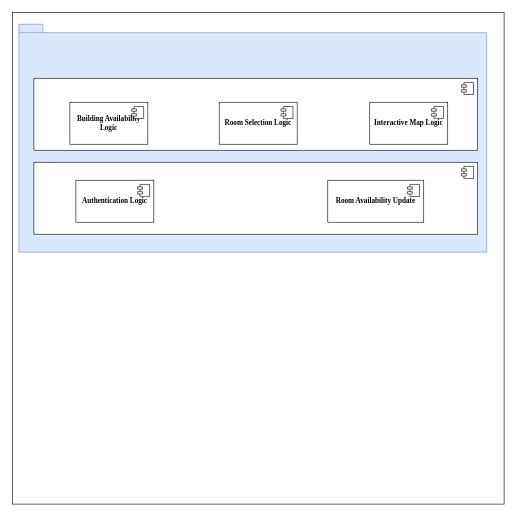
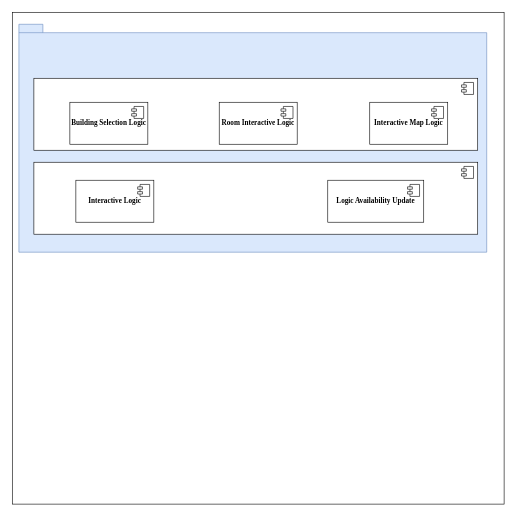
- <mxCell id="6" value="&lt;b&gt;Building Availability Logic&lt;/b&gt;" style="html=1;dropTarget=0;whiteSpace=wrap;fontFamily=Times New Roman;spacing=2;" vertex="1" parent="1"><mxGeometry x="116" y="170" width="130" height="70" as="geometry" /></mxCell>
+ <mxCell id="6" value="&lt;b&gt;Building Selection Logic&lt;/b&gt;" style="html=1;dropTarget=0;whiteSpace=wrap;fontFamily=Times New Roman;spacing=2;" vertex="1" parent="1"><mxGeometry x="116" y="170" width="130" height="70" as="geometry" /></mxCell>
- <mxCell id="8" value="&lt;b&gt;Room Selection Logic&lt;/b&gt;" style="html=1;dropTarget=0;whiteSpace=wrap;fontFamily=Times New Roman;spacing=2;" vertex="1" parent="1"><mxGeometry x="365" y="170" width="130" height="70" as="geometry" /></mxCell>
+ <mxCell id="8" value="&lt;b&gt;Room Interactive Logic&lt;/b&gt;" style="html=1;dropTarget=0;whiteSpace=wrap;fontFamily=Times New Roman;spacing=2;" vertex="1" parent="1"><mxGeometry x="365" y="170" width="130" height="70" as="geometry" /></mxCell>
- <mxCell id="16" value="&lt;b&gt;Authentication Logic&lt;/b&gt;" style="html=1;dropTarget=0;whiteSpace=wrap;fontFamily=Times New Roman;spacing=2;" vertex="1" parent="1"><mxGeometry x="126" y="300" width="130" height="70" as="geometry" /></mxCell>
+ <mxCell id="16" value="&lt;b&gt;Interactive Logic&lt;/b&gt;" style="html=1;dropTarget=0;whiteSpace=wrap;fontFamily=Times New Roman;spacing=2;" vertex="1" parent="1"><mxGeometry x="126" y="300" width="130" height="70" as="geometry" /></mxCell>
- <mxCell id="14" value="&lt;b&gt;Room Availability Update&lt;/b&gt;" style="html=1;dropTarget=0;whiteSpace=wrap;fontFamily=Times New Roman;spacing=2;" vertex="1" parent="1"><mxGeometry x="546" y="300" width="160" height="70" as="geometry" /></mxCell>
+ <mxCell id="14" value="&lt;b&gt;Logic Availability Update&lt;/b&gt;" style="html=1;dropTarget=0;whiteSpace=wrap;fontFamily=Times New Roman;spacing=2;" vertex="1" parent="1"><mxGeometry x="546" y="300" width="160" height="70" as="geometry" /></mxCell>
